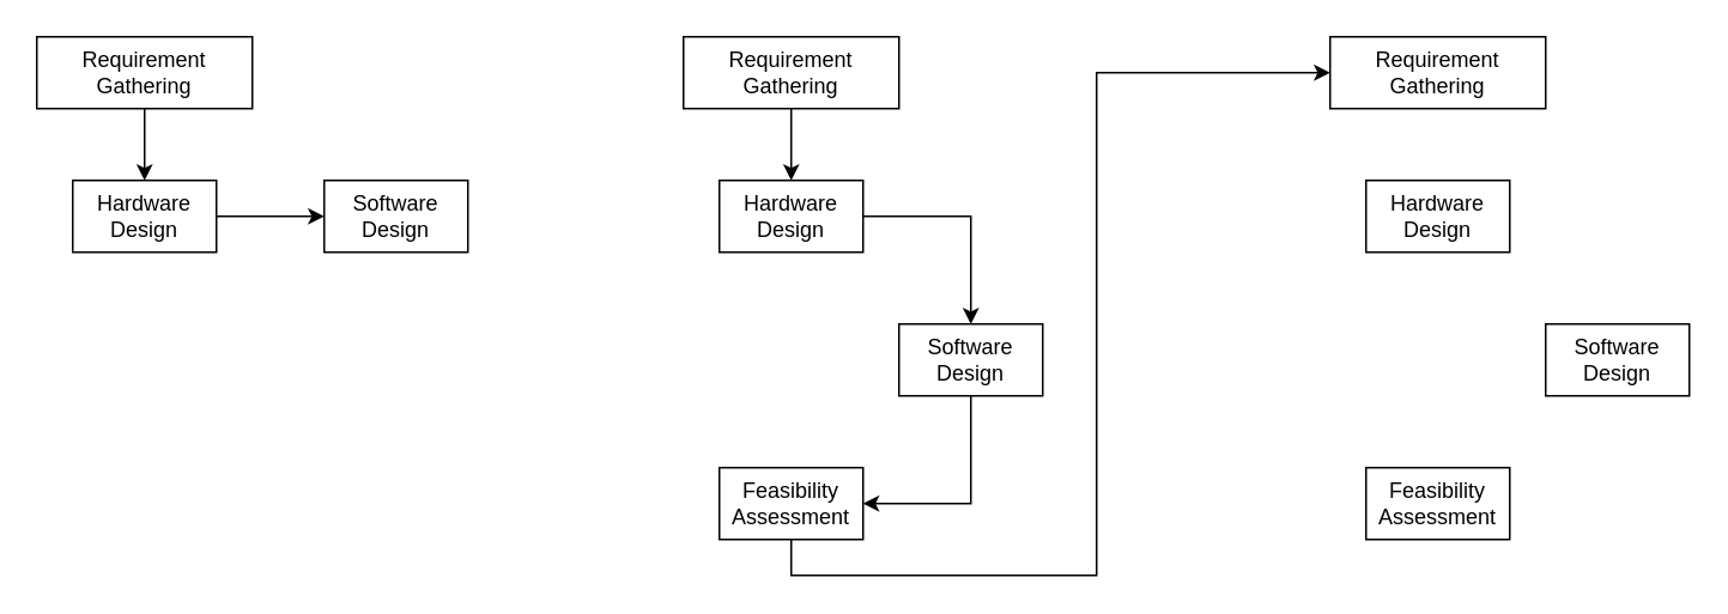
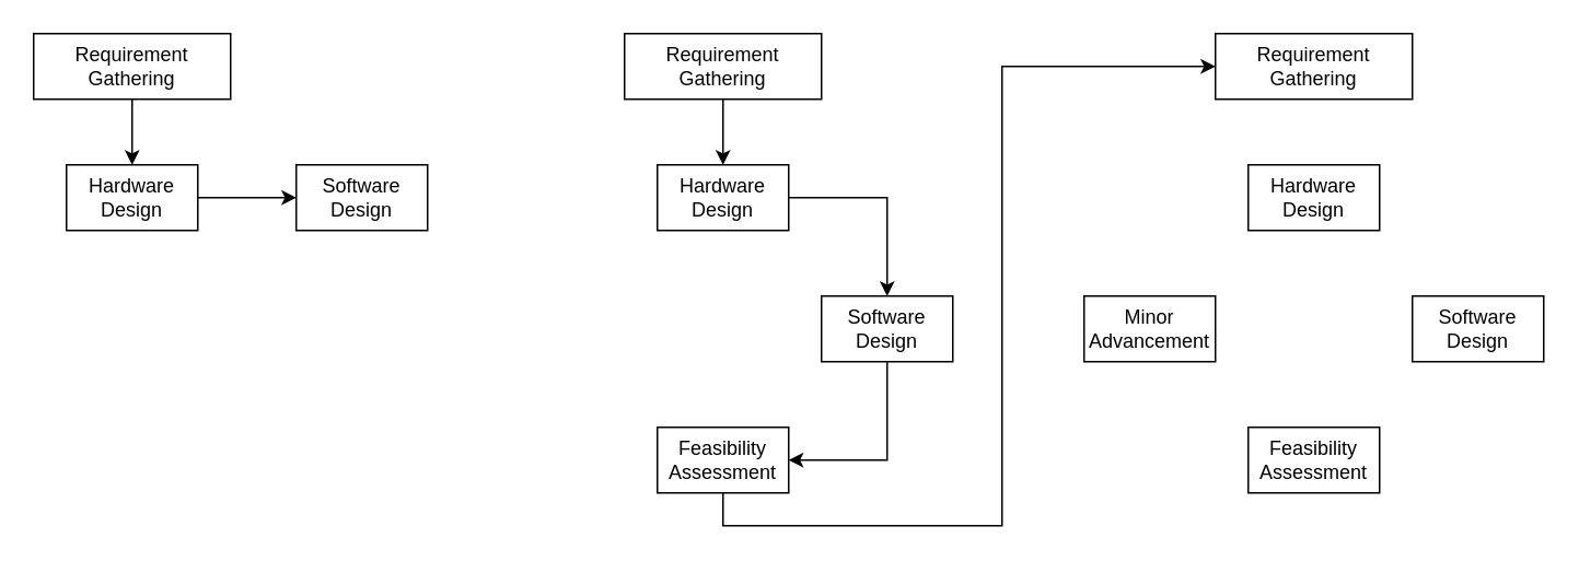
+ <mxCell id="16" value="Minor&lt;br&gt;Advancement" style="rounded=0;whiteSpace=wrap;html=1;" vertex="1" parent="1"><mxGeometry x="660" y="180" width="80" height="40" as="geometry" /></mxCell>
